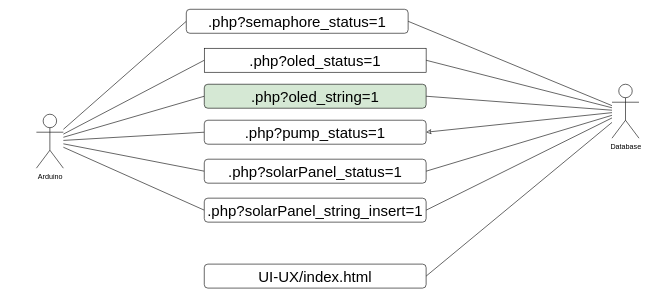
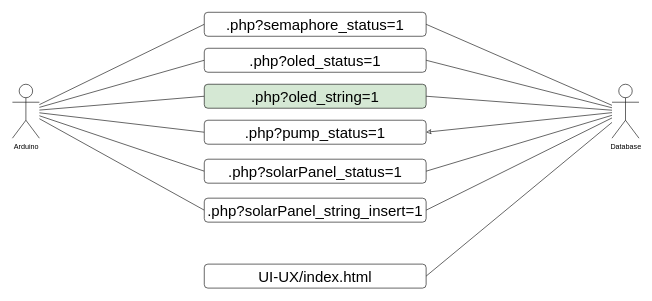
- <mxCell id="17" value="&lt;font style=&quot;font-size: 25px;&quot;&gt;.php?semaphore_status=1&lt;/font&gt;" style="rounded=1;whiteSpace=wrap;html=1;" vertex="1" parent="1"><mxGeometry x="310" y="15" width="370" height="40" as="geometry" /></mxCell>
+ <mxCell id="17" value="&lt;font style=&quot;font-size: 25px;&quot;&gt;.php?semaphore_status=1&lt;/font&gt;" style="rounded=1;whiteSpace=wrap;html=1;" vertex="1" parent="1"><mxGeometry x="340" y="20" width="370" height="40" as="geometry" /></mxCell>
- <mxCell id="18" value="&lt;font style=&quot;font-size: 25px;&quot;&gt;.php?oled_status=1&lt;/font&gt;" style="whiteSpace=wrap;html=1;rounded=0;" vertex="1" parent="1"><mxGeometry x="340" y="80" width="370" height="40" as="geometry" /></mxCell>
+ <mxCell id="18" value="&lt;font style=&quot;font-size: 25px;&quot;&gt;.php?oled_status=1&lt;/font&gt;" style="rounded=1;whiteSpace=wrap;html=1;" vertex="1" parent="1"><mxGeometry x="340" y="80" width="370" height="40" as="geometry" /></mxCell>
- <mxCell id="8" value="Arduino&lt;br&gt;" style="shape=umlActor;verticalLabelPosition=bottom;verticalAlign=top;html=1;outlineConnect=0;" vertex="1" parent="1"><mxGeometry x="60" y="190" width="45" height="90" as="geometry" /></mxCell>
+ <mxCell id="8" value="Arduino&lt;br&gt;" style="shape=umlActor;verticalLabelPosition=bottom;verticalAlign=top;html=1;outlineConnect=0;" vertex="1" parent="1"><mxGeometry x="20" y="140" width="45" height="90" as="geometry" /></mxCell>
